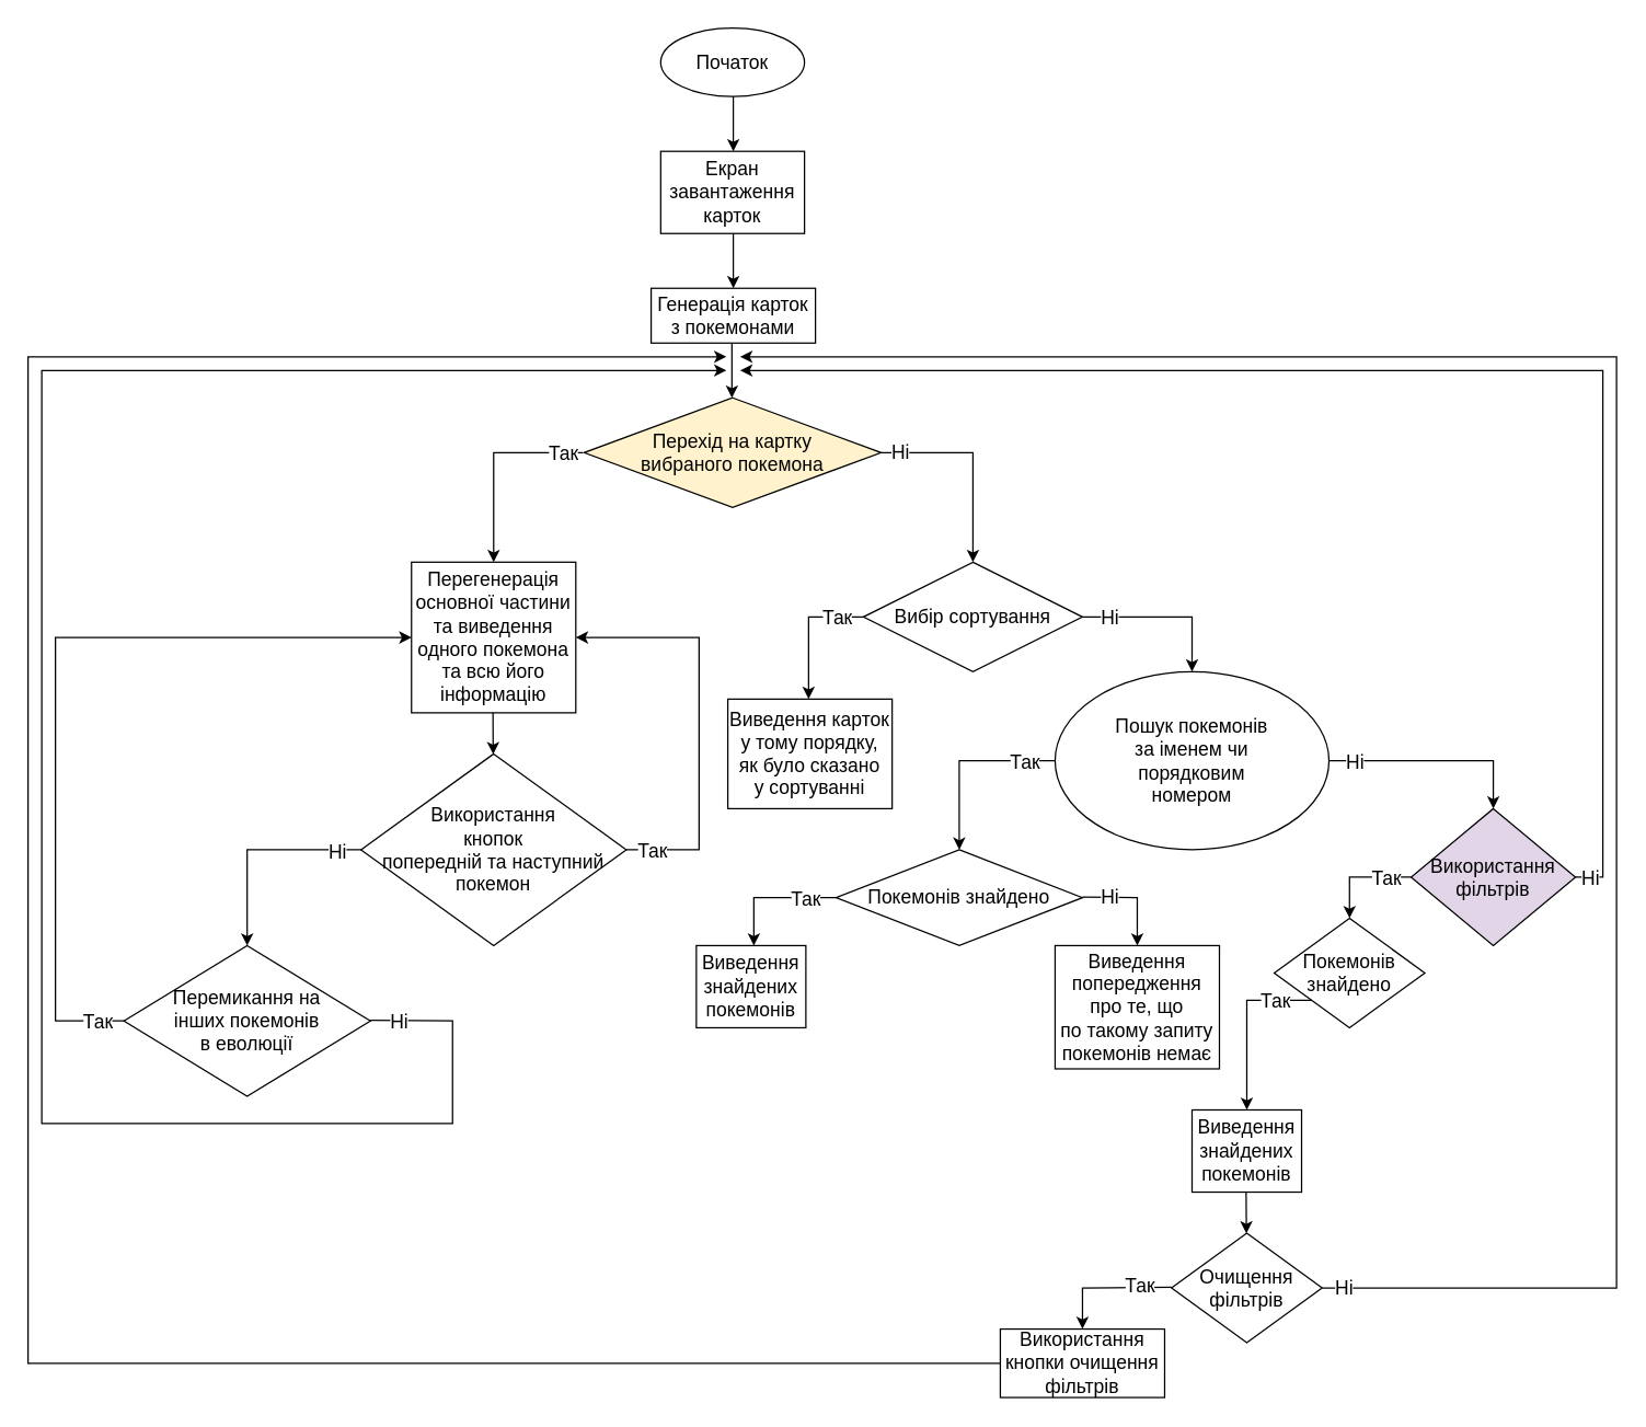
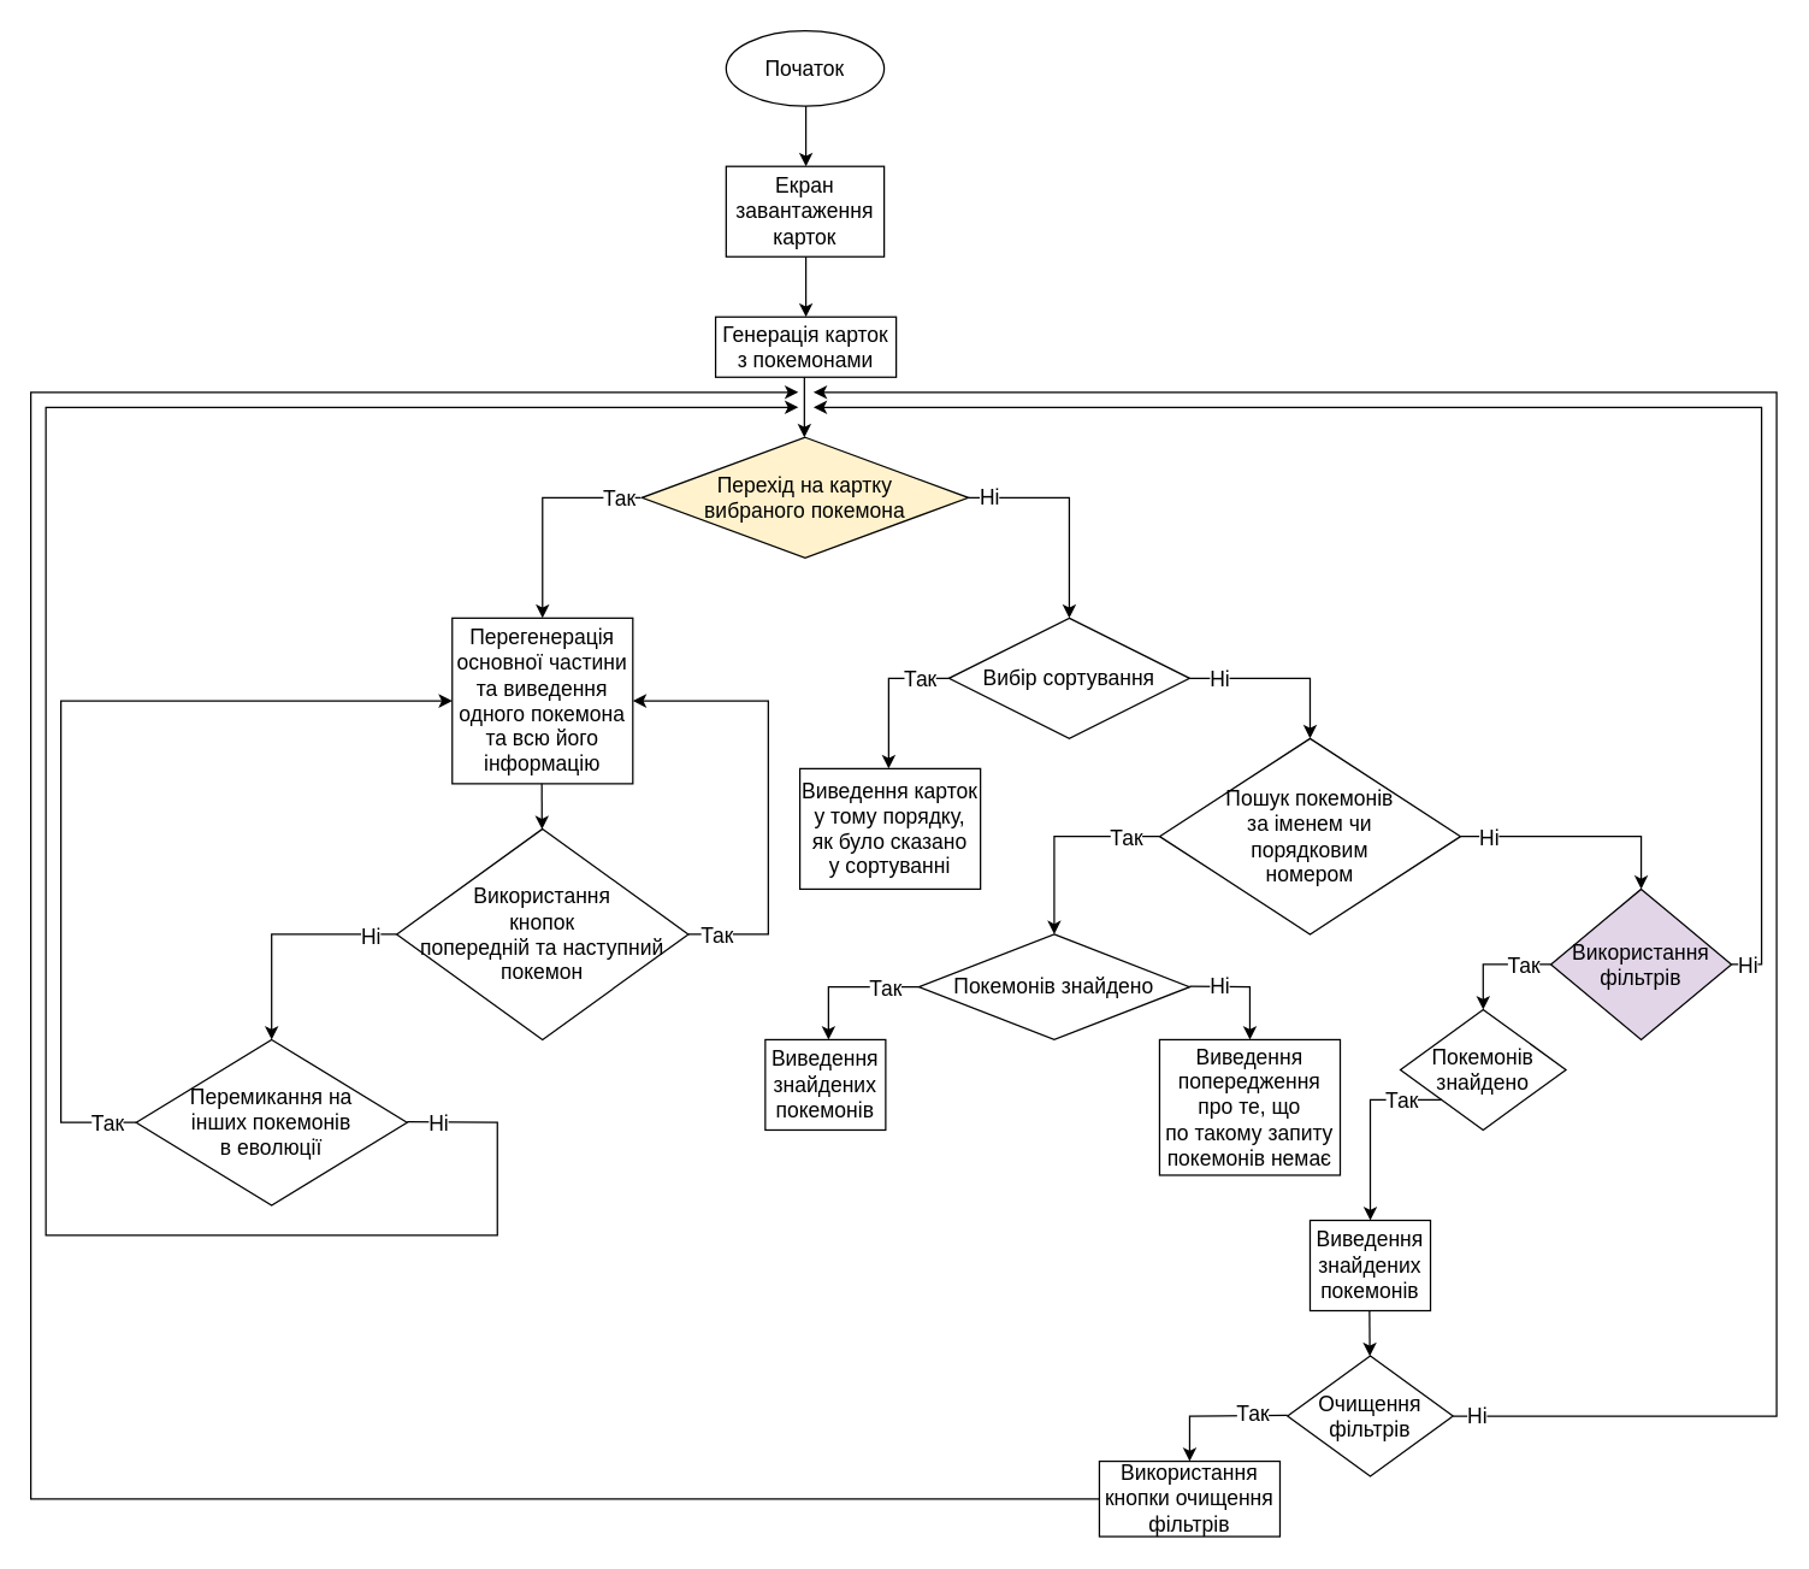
- <mxCell id="30" value="Пошук покемонів&lt;br&gt;за іменем чи&lt;br&gt;порядковим&lt;br&gt;номером" style="ellipse;whiteSpace=wrap;html=1;fontSize=14;" vertex="1" parent="1"><mxGeometry x="770" y="490" width="200" height="130" as="geometry" /></mxCell>
+ <mxCell id="30" value="Пошук покемонів&lt;br&gt;за іменем чи&lt;br&gt;порядковим&lt;br&gt;номером" style="rhombus;whiteSpace=wrap;html=1;fontSize=14;" vertex="1" parent="1"><mxGeometry x="770" y="490" width="200" height="130" as="geometry" /></mxCell>
